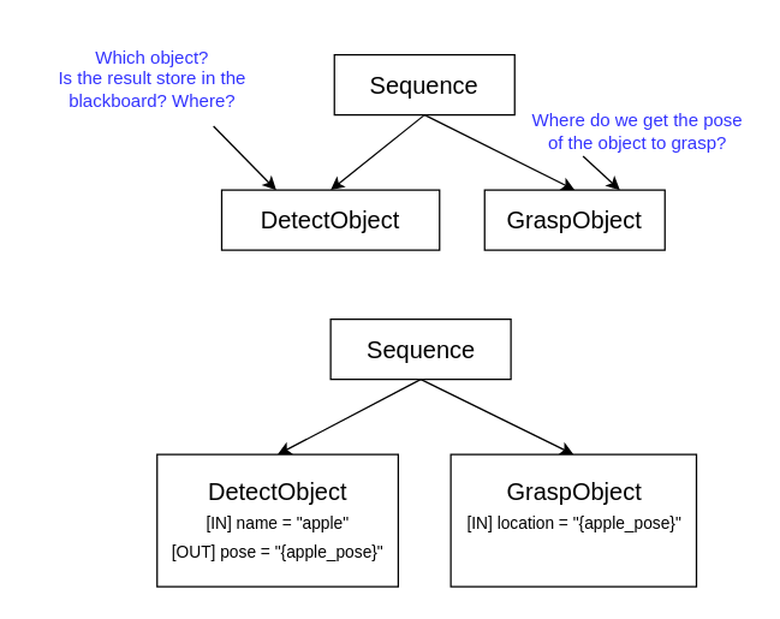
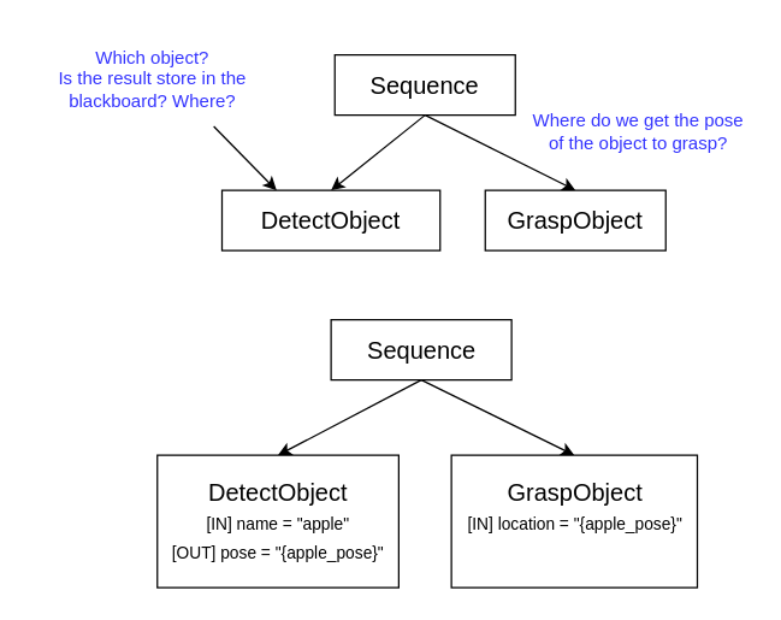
- <mxCell id="9" style="rounded=0;orthogonalLoop=1;jettySize=auto;html=1;exitX=0.25;exitY=1;exitDx=0;exitDy=0;entryX=0.75;entryY=0;entryDx=0;entryDy=0;" edge="1" parent="1" source="10" target="6"><mxGeometry relative="1" as="geometry" /></mxCell>
